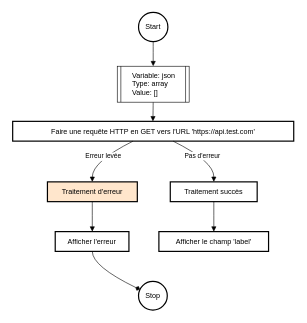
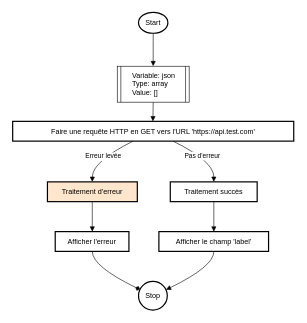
- <mxCell id="2" value="Start" style="ellipse;aspect=fixed;strokeWidth=2;whiteSpace=wrap;rounded=0;" parent="1" vertex="1"><mxGeometry x="230" width="49" height="49" as="geometry" y="20" /></mxCell>
+ <mxCell id="2" value="Start" style="ellipse;aspect=fixed;strokeWidth=2;whiteSpace=wrap;rounded=0;" parent="1" vertex="1"><mxGeometry x="230" y="20" width="49" height="35" as="geometry" /></mxCell>
+ <mxCell id="16" value="" style="curved=1;startArrow=none;endArrow=block;exitX=0.501;exitY=0.995;entryX=1.004;entryY=0.255;rounded=0;" parent="1" source="8" target="6" edge="1"><mxGeometry relative="1" as="geometry"><Array as="points"><mxPoint x="356" y="444" /></Array></mxGeometry></mxCell>
